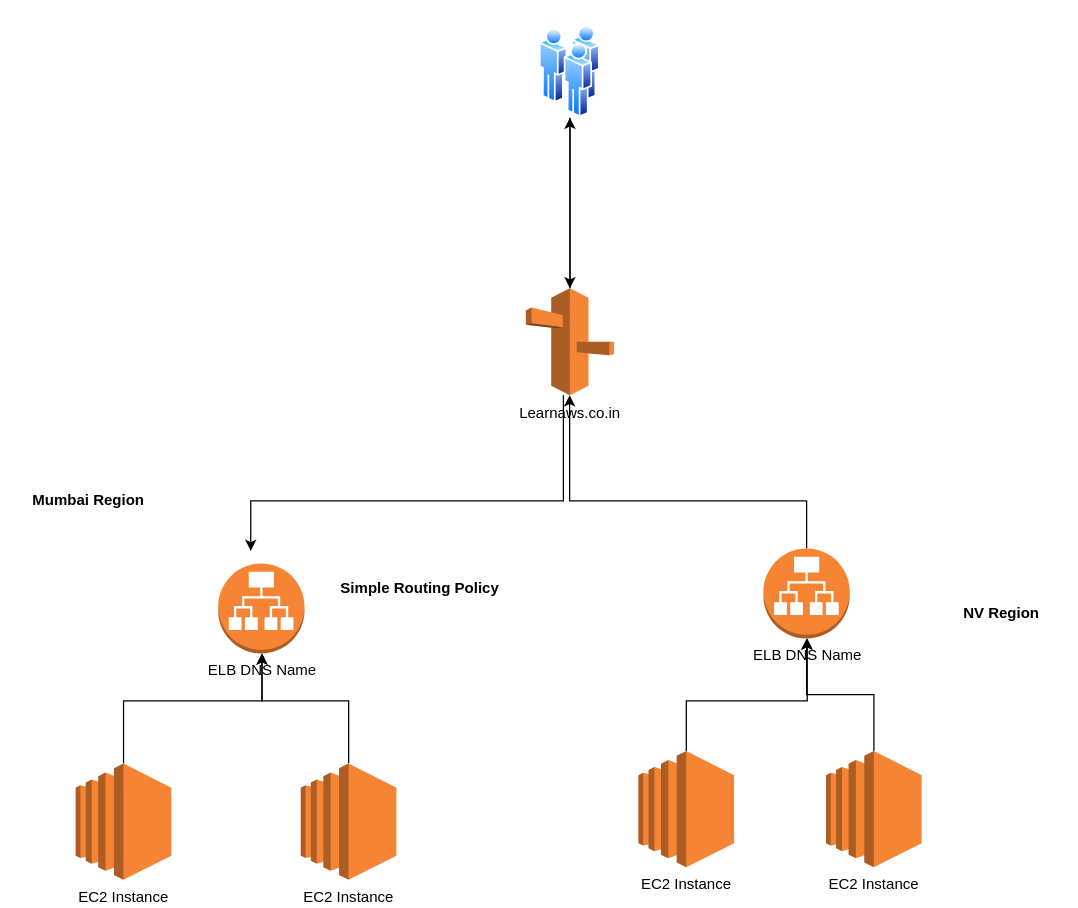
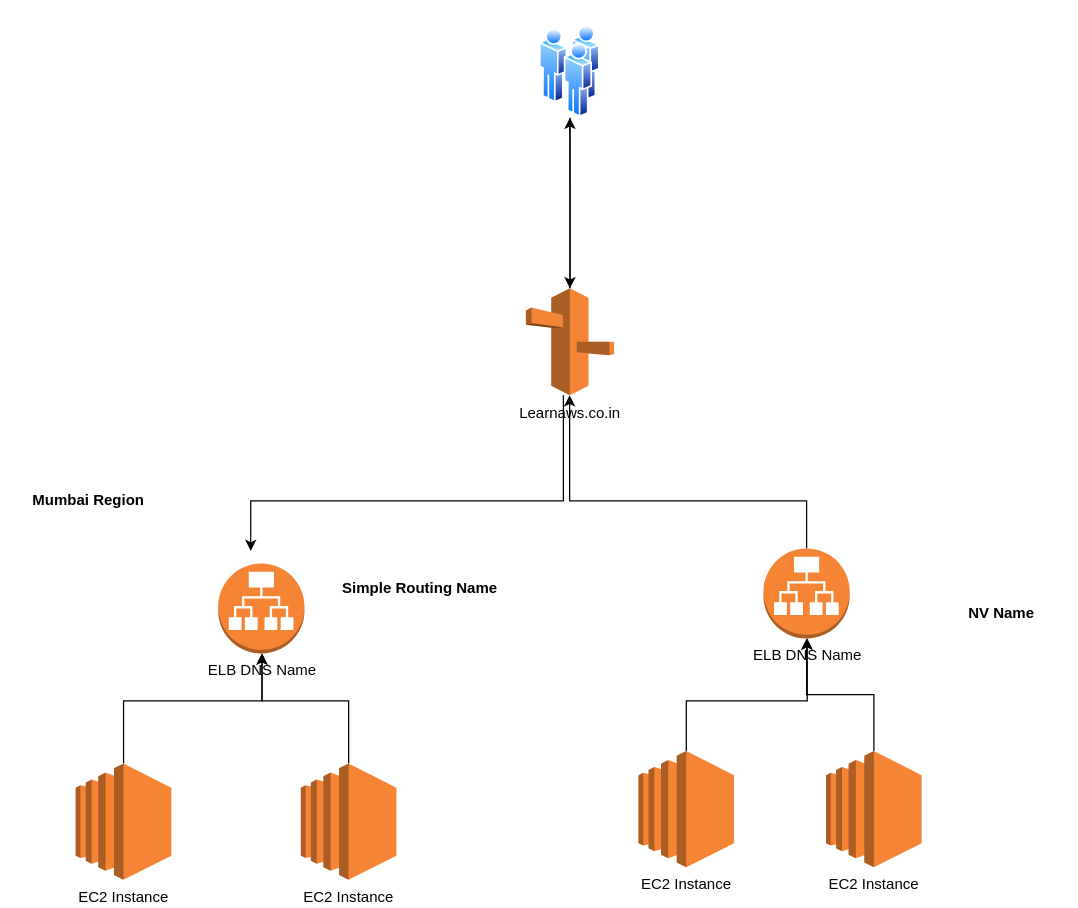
- <mxCell id="11" value="&lt;b&gt;Simple Routing Policy&lt;/b&gt;" style="text;html=1;align=center;verticalAlign=middle;resizable=0;points=[];autosize=1;strokeColor=none;fillColor=none;" vertex="1" parent="1"><mxGeometry x="265" y="460" width="140" height="20" as="geometry" /></mxCell>
+ <mxCell id="11" value="&lt;b&gt;Simple Routing Name&lt;/b&gt;" style="text;html=1;align=center;verticalAlign=middle;resizable=0;points=[];autosize=1;strokeColor=none;fillColor=none;" vertex="1" parent="1"><mxGeometry x="265" y="460" width="140" height="20" as="geometry" /></mxCell>
- <mxCell id="20" value="&lt;b&gt;NV Region&lt;/b&gt;" style="text;html=1;align=center;verticalAlign=middle;resizable=0;points=[];autosize=1;strokeColor=none;fillColor=none;" vertex="1" parent="1"><mxGeometry x="760" y="480" width="80" height="20" as="geometry" /></mxCell>
+ <mxCell id="20" value="&lt;b&gt;NV Name&lt;/b&gt;" style="text;html=1;align=center;verticalAlign=middle;resizable=0;points=[];autosize=1;strokeColor=none;fillColor=none;" vertex="1" parent="1"><mxGeometry x="760" y="480" width="80" height="20" as="geometry" /></mxCell>
